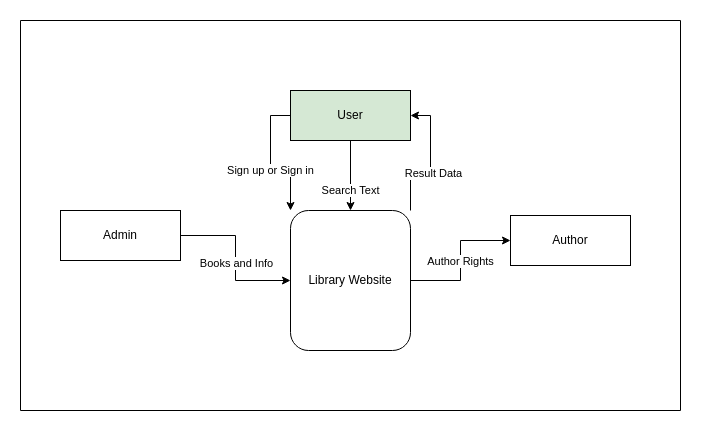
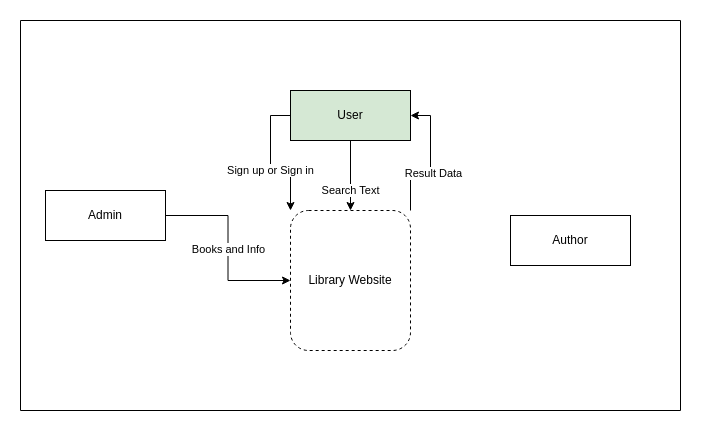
- <mxCell id="7" value="Admin" style="rounded=0;whiteSpace=wrap;html=1;" vertex="1" parent="1"><mxGeometry x="60" y="210" width="120" height="50" as="geometry" /></mxCell>
+ <mxCell id="7" value="Admin" style="rounded=0;whiteSpace=wrap;html=1;" vertex="1" parent="1"><mxGeometry x="45" y="190" width="120" height="50" as="geometry" /></mxCell>
- <mxCell id="8" style="edgeStyle=orthogonalEdgeStyle;rounded=0;orthogonalLoop=1;jettySize=auto;html=1;entryX=0;entryY=0.5;entryDx=0;entryDy=0;" edge="1" parent="1" source="13" target="10"><mxGeometry relative="1" as="geometry" /></mxCell>
- <mxCell id="9" value="Author Rights" style="edgeLabel;html=1;align=center;verticalAlign=middle;resizable=0;points=[];" vertex="1" connectable="0" parent="8"><mxGeometry x="-0.232" y="1" relative="1" as="geometry"><mxPoint y="-16" as="offset" /></mxGeometry></mxCell>
- <mxCell id="13" value="Library Website" style="rounded=1;whiteSpace=wrap;html=1;" vertex="1" parent="1"><mxGeometry x="290" y="210" width="120" height="140" as="geometry" /></mxCell>
+ <mxCell id="13" value="Library Website" style="rounded=1;whiteSpace=wrap;html=1;dashed=1;" vertex="1" parent="1"><mxGeometry x="290" y="210" width="120" height="140" as="geometry" /></mxCell>
